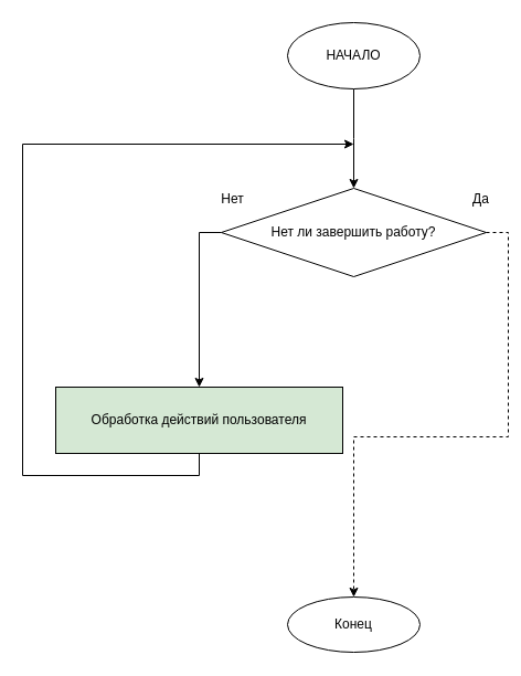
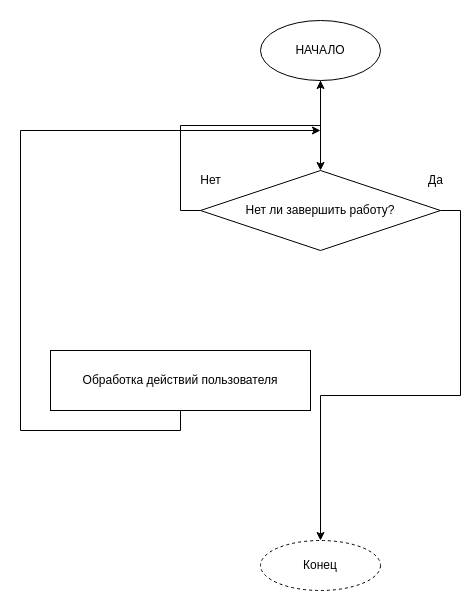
- <mxCell id="5" style="edgeStyle=orthogonalEdgeStyle;rounded=0;orthogonalLoop=1;jettySize=auto;html=1;exitX=0;exitY=0.5;exitDx=0;exitDy=0;entryX=0.5;entryY=0;entryDx=0;entryDy=0;" edge="1" parent="1" source="6" target="11"><mxGeometry relative="1" as="geometry" /></mxCell>
+ <mxCell id="5" style="edgeStyle=orthogonalEdgeStyle;rounded=0;orthogonalLoop=1;jettySize=auto;html=1;exitX=0;exitY=0.5;exitDx=0;exitDy=0;" edge="1" parent="1" source="6" target="3"><mxGeometry relative="1" as="geometry" /></mxCell>
- <mxCell id="11" value="Обработка действий пользователя" style="rounded=0;whiteSpace=wrap;html=1;fillColor=#d5e8d4;" vertex="1" parent="1"><mxGeometry x="50" y="350" width="260" height="60" as="geometry" /></mxCell>
+ <mxCell id="11" value="Обработка действий пользователя" style="rounded=0;whiteSpace=wrap;html=1;" vertex="1" parent="1"><mxGeometry x="50" y="350" width="260" height="60" as="geometry" /></mxCell>
- <mxCell id="4" style="edgeStyle=orthogonalEdgeStyle;rounded=0;orthogonalLoop=1;jettySize=auto;html=1;exitX=1;exitY=0.5;exitDx=0;exitDy=0;entryX=0.5;entryY=0;entryDx=0;entryDy=0;dashed=1;" edge="1" parent="1" source="6" target="9"><mxGeometry relative="1" as="geometry"><mxPoint x="495" y="550" as="targetPoint" /></mxGeometry></mxCell>
+ <mxCell id="4" style="edgeStyle=orthogonalEdgeStyle;rounded=0;orthogonalLoop=1;jettySize=auto;html=1;exitX=1;exitY=0.5;exitDx=0;exitDy=0;entryX=0.5;entryY=0;entryDx=0;entryDy=0;" edge="1" parent="1" source="6" target="9"><mxGeometry relative="1" as="geometry"><mxPoint x="495" y="550" as="targetPoint" /></mxGeometry></mxCell>
- <mxCell id="9" value="Конец" style="ellipse;whiteSpace=wrap;html=1;" vertex="1" parent="1"><mxGeometry x="260" y="540" width="120" height="50" as="geometry" /></mxCell>
+ <mxCell id="9" value="Конец" style="ellipse;whiteSpace=wrap;html=1;dashed=1;" vertex="1" parent="1"><mxGeometry x="260" y="540" width="120" height="50" as="geometry" /></mxCell>
